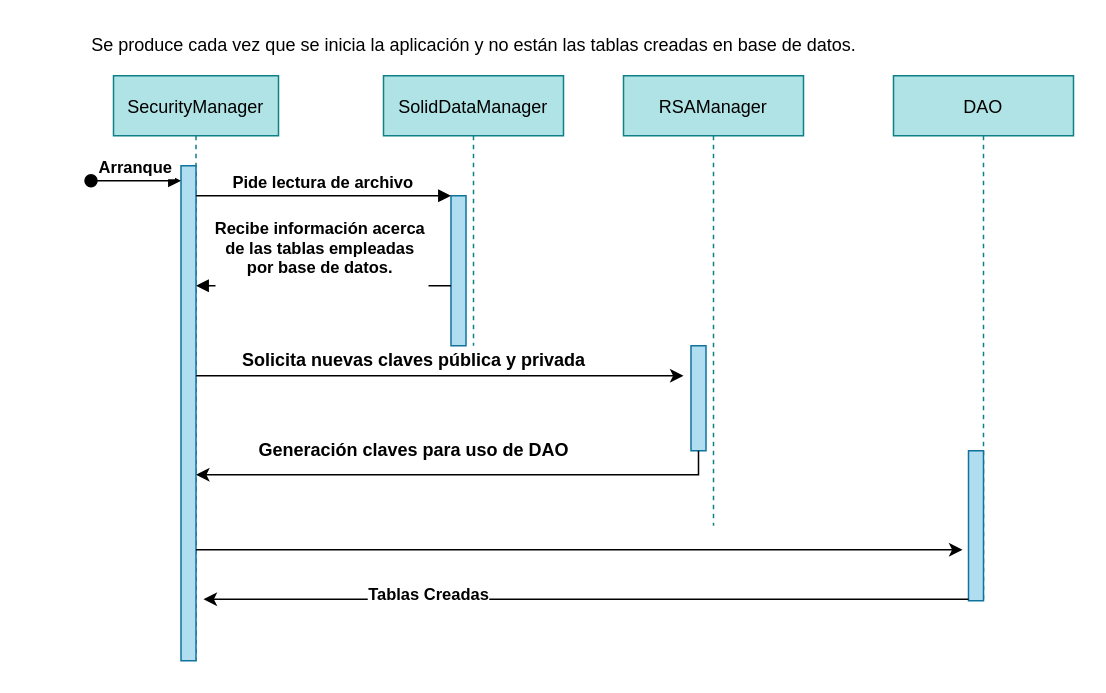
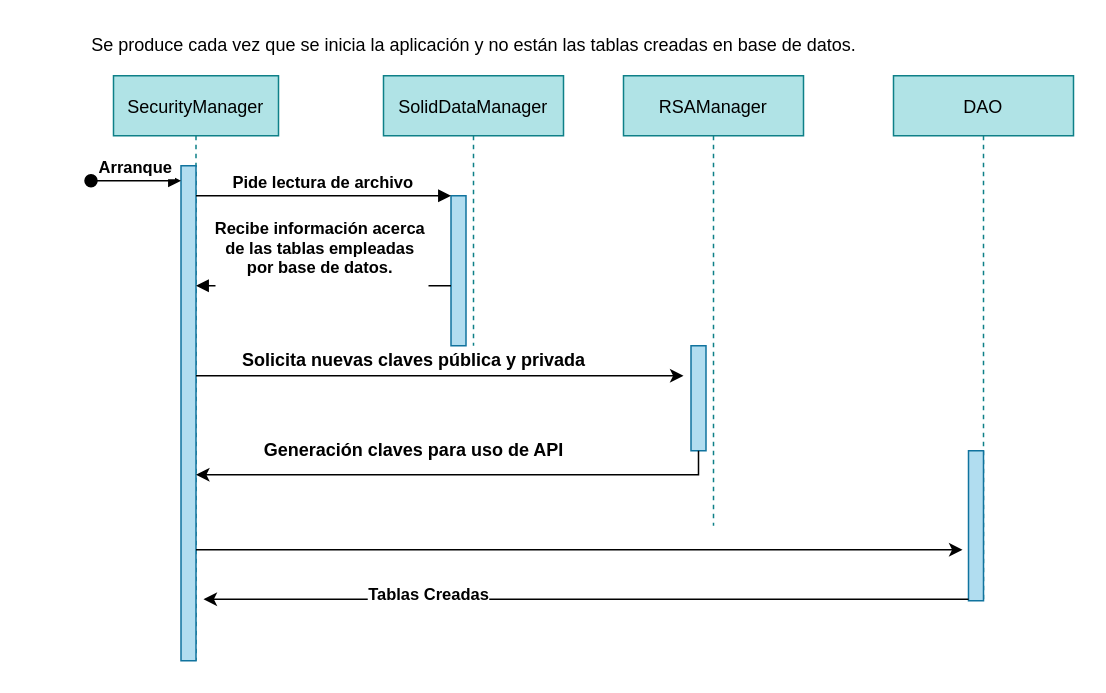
- <mxCell id="13" value="Generación claves para uso de DAO" style="text;html=1;align=center;verticalAlign=middle;resizable=0;points=[];autosize=1;fontStyle=1" vertex="1" parent="1"><mxGeometry x="150" y="290" width="250" height="20" as="geometry" /></mxCell>
+ <mxCell id="13" value="Generación claves para uso de API" style="text;html=1;align=center;verticalAlign=middle;resizable=0;points=[];autosize=1;fontStyle=1" vertex="1" parent="1"><mxGeometry x="150" y="290" width="250" height="20" as="geometry" /></mxCell>
